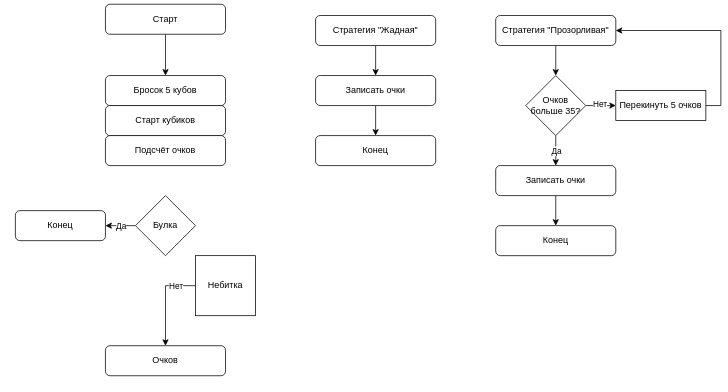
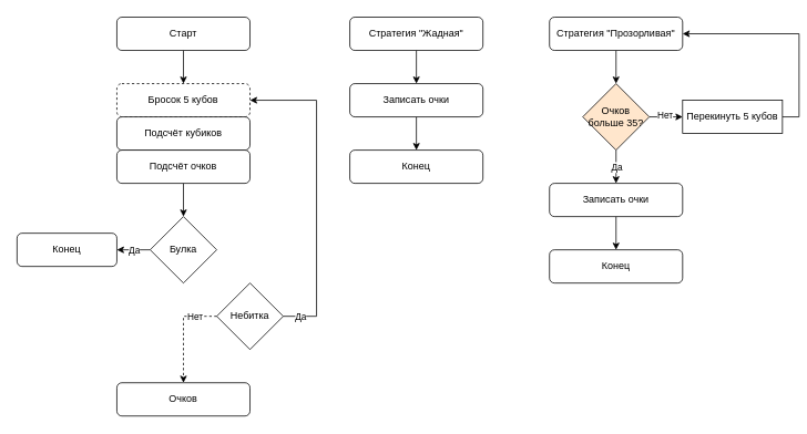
- <mxCell id="3" value="Старт" style="rounded=1;whiteSpace=wrap;html=1;" parent="1" vertex="1"><mxGeometry x="140" y="5" width="160" height="40" as="geometry" /></mxCell>
+ <mxCell id="3" value="Старт" style="rounded=1;whiteSpace=wrap;html=1;" parent="1" vertex="1"><mxGeometry x="140" y="20" width="160" height="40" as="geometry" /></mxCell>
- <mxCell id="4" value="Бросок 5 кубов" style="rounded=1;whiteSpace=wrap;html=1;" parent="1" vertex="1"><mxGeometry x="140" y="100" width="160" height="40" as="geometry" /></mxCell>
+ <mxCell id="4" value="Бросок 5 кубов" style="rounded=1;whiteSpace=wrap;html=1;dashed=1;" parent="1" vertex="1"><mxGeometry x="140" y="100" width="160" height="40" as="geometry" /></mxCell>
- <mxCell id="26" value="Очков больше 35?" style="rhombus;whiteSpace=wrap;html=1;" parent="1" vertex="1"><mxGeometry x="700" y="100" width="80" height="80" as="geometry" /></mxCell>
+ <mxCell id="26" value="Очков больше 35?" style="rhombus;whiteSpace=wrap;html=1;fillColor=#ffe6cc;" parent="1" vertex="1"><mxGeometry x="700" y="100" width="80" height="80" as="geometry" /></mxCell>
- <mxCell id="28" value="Перекинуть 5 очков" style="whiteSpace=wrap;html=1;" parent="1" vertex="1"><mxGeometry x="820" y="120" width="120" height="40" as="geometry" /></mxCell>
+ <mxCell id="28" value="Перекинуть 5 кубов" style="whiteSpace=wrap;html=1;" parent="1" vertex="1"><mxGeometry x="820" y="120" width="120" height="40" as="geometry" /></mxCell>
- <mxCell id="33" value="Старт кубиков" style="rounded=1;whiteSpace=wrap;html=1;" vertex="1" parent="1"><mxGeometry x="140" y="140" width="160" height="40" as="geometry" /></mxCell>
+ <mxCell id="33" value="Подсчёт кубиков" style="rounded=1;whiteSpace=wrap;html=1;" vertex="1" parent="1"><mxGeometry x="140" y="140" width="160" height="40" as="geometry" /></mxCell>
+ <mxCell id="9" style="edgeStyle=orthogonalEdgeStyle;rounded=0;orthogonalLoop=1;jettySize=auto;html=1;exitX=1;exitY=0.5;exitDx=0;exitDy=0;entryX=1;entryY=0.5;entryDx=0;entryDy=0;" parent="1" source="13" target="4" edge="1"><mxGeometry relative="1" as="geometry"><Array as="points"><mxPoint x="380" y="380" /><mxPoint x="380" y="120" /></Array></mxGeometry></mxCell>
+ <mxCell id="10" value="Да" style="edgeLabel;html=1;align=center;verticalAlign=middle;resizable=0;points=[];" parent="9" vertex="1" connectable="0"><mxGeometry x="-0.807" y="-2" relative="1" as="geometry"><mxPoint x="-17" y="-2" as="offset" /></mxGeometry></mxCell>
+ <mxCell id="34" style="edgeStyle=none;html=1;exitX=0.5;exitY=1;exitDx=0;exitDy=0;entryX=0.5;entryY=0;entryDx=0;entryDy=0;" edge="1" parent="1" source="35" target="7"><mxGeometry relative="1" as="geometry" /></mxCell>
- <mxCell id="13" value="Небитка" style="whiteSpace=wrap;html=1;rounded=0;" parent="1" vertex="1"><mxGeometry x="260" y="340" width="80" height="80" as="geometry" /></mxCell>
+ <mxCell id="13" value="Небитка" style="rhombus;whiteSpace=wrap;html=1;" parent="1" vertex="1"><mxGeometry x="260" y="340" width="80" height="80" as="geometry" /></mxCell>
- <mxCell id="11" style="edgeStyle=orthogonalEdgeStyle;rounded=0;orthogonalLoop=1;jettySize=auto;html=1;exitX=0;exitY=0.5;exitDx=0;exitDy=0;entryX=0.5;entryY=0;entryDx=0;entryDy=0;" parent="1" source="13" target="14" edge="1"><mxGeometry relative="1" as="geometry"><mxPoint x="220" y="420" as="targetPoint" /><Array as="points"><mxPoint x="220" y="380" /></Array></mxGeometry></mxCell>
+ <mxCell id="11" style="edgeStyle=orthogonalEdgeStyle;rounded=0;orthogonalLoop=1;jettySize=auto;html=1;exitX=0;exitY=0.5;exitDx=0;exitDy=0;entryX=0.5;entryY=0;entryDx=0;entryDy=0;dashed=1;" parent="1" source="13" target="14" edge="1"><mxGeometry relative="1" as="geometry"><mxPoint x="220" y="420" as="targetPoint" /><Array as="points"><mxPoint x="220" y="380" /></Array></mxGeometry></mxCell>
